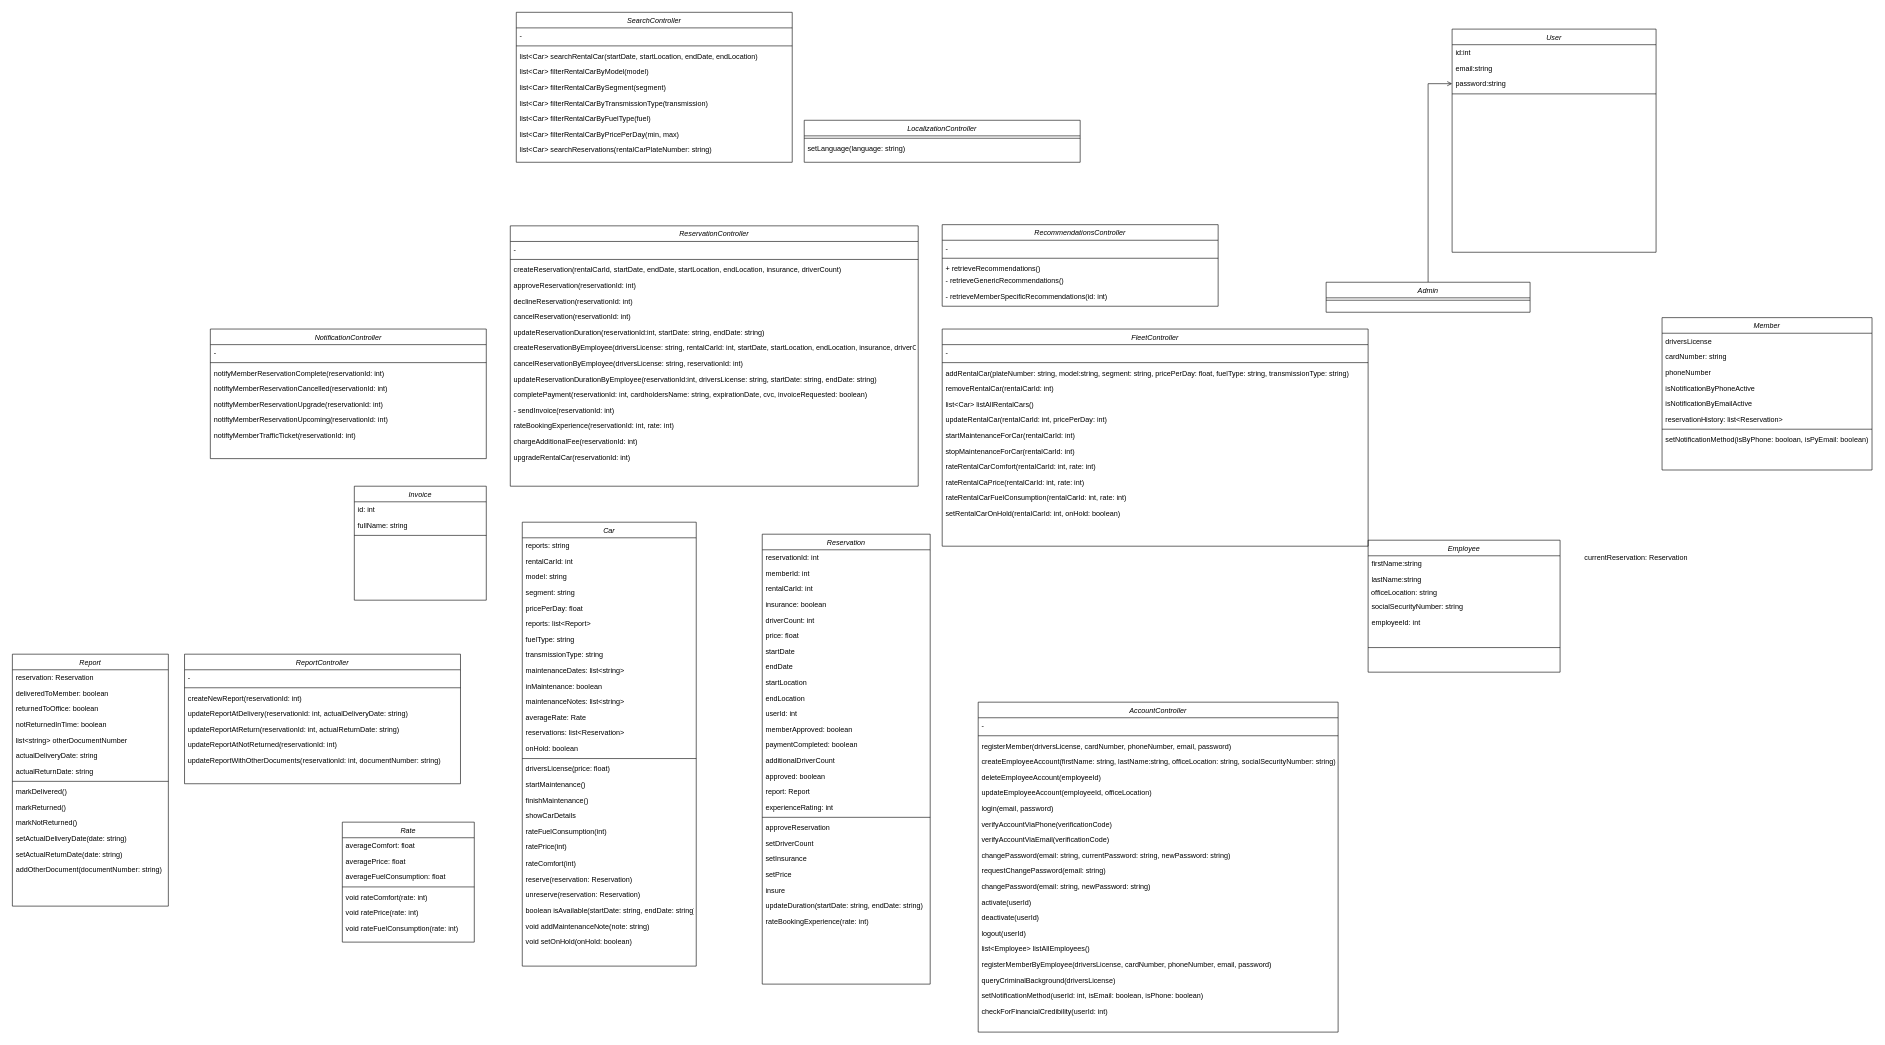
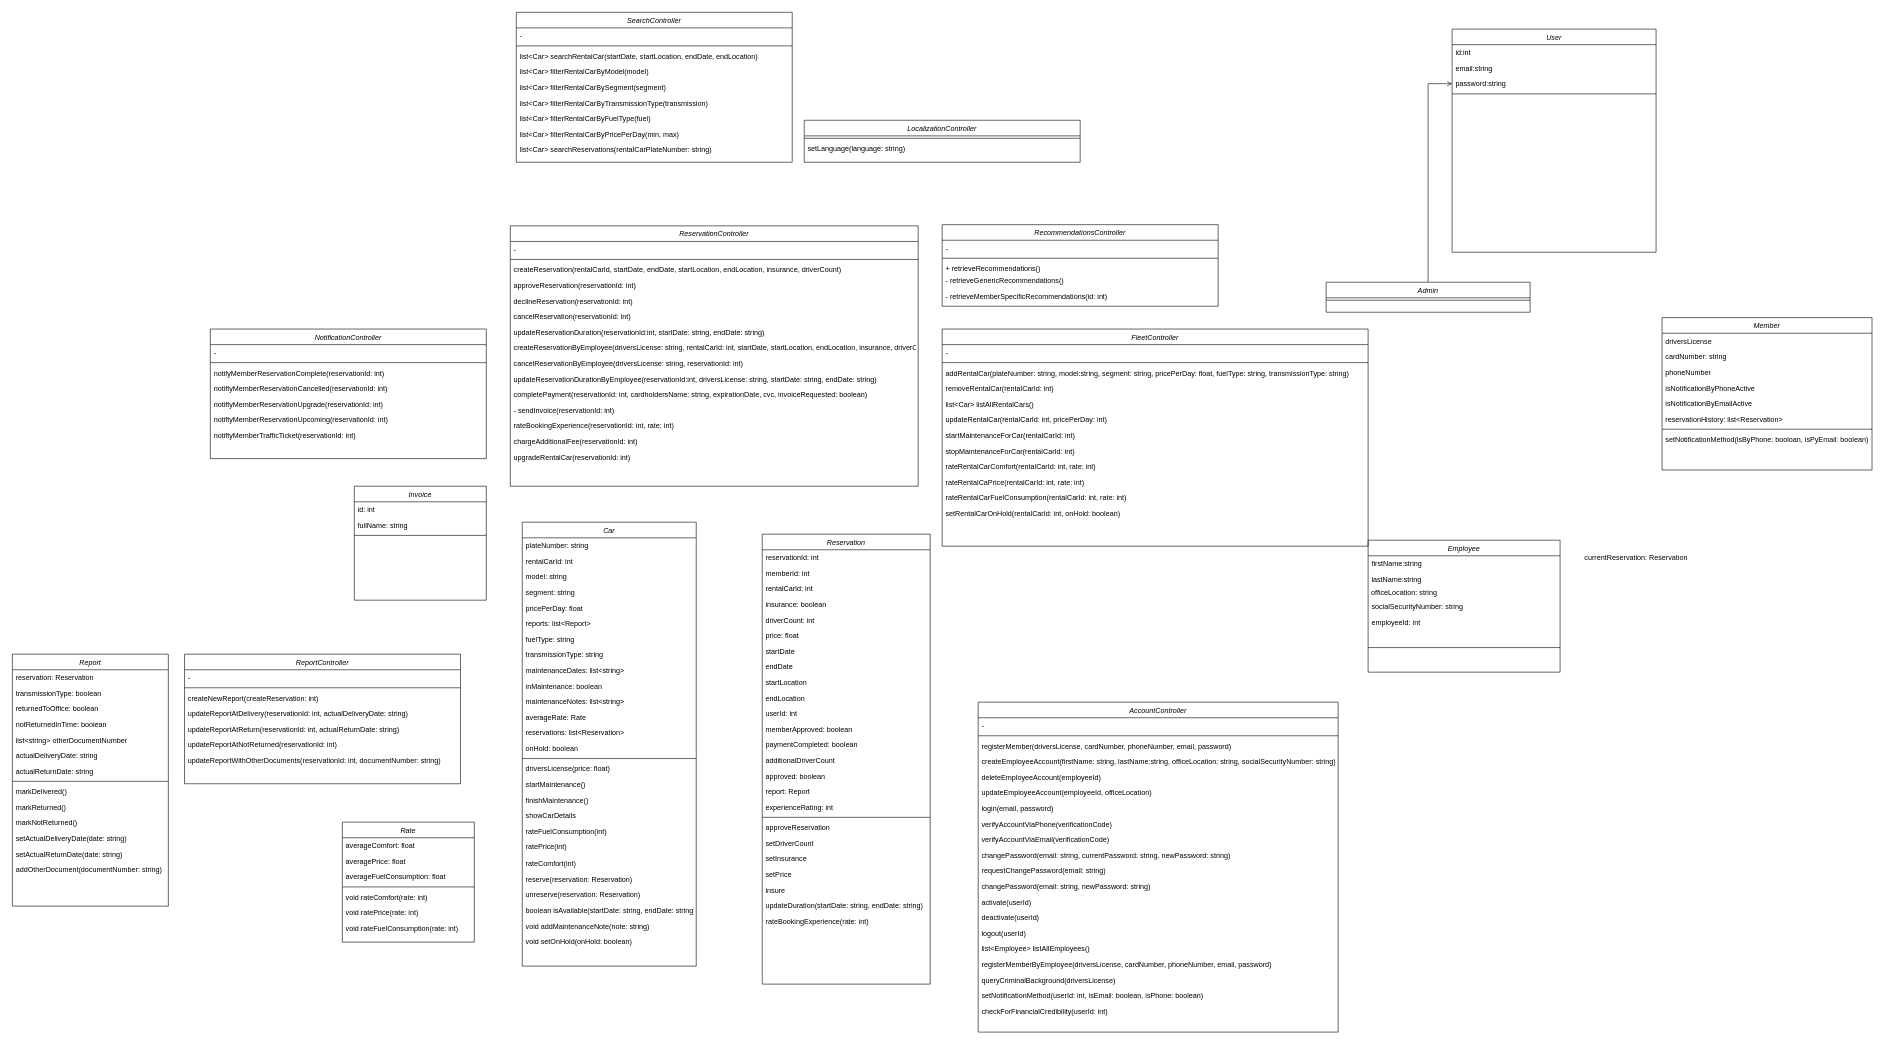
- <mxCell id="40" value="reports: string" style="text;strokeColor=none;fillColor=none;align=left;verticalAlign=top;spacingLeft=4;spacingRight=4;overflow=hidden;rotatable=0;points=[[0,0.5],[1,0.5]];portConstraint=eastwest;" vertex="1" parent="39"><mxGeometry y="26" width="290" height="26" as="geometry" /></mxCell>
+ <mxCell id="40" value="plateNumber: string" style="text;strokeColor=none;fillColor=none;align=left;verticalAlign=top;spacingLeft=4;spacingRight=4;overflow=hidden;rotatable=0;points=[[0,0.5],[1,0.5]];portConstraint=eastwest;" vertex="1" parent="39"><mxGeometry y="26" width="290" height="26" as="geometry" /></mxCell>
- <mxCell id="104" value="deliveredToMember: boolean" style="text;align=left;verticalAlign=top;spacingLeft=4;spacingRight=4;overflow=hidden;rotatable=0;points=[[0,0.5],[1,0.5]];portConstraint=eastwest;rounded=0;shadow=0;html=0;" vertex="1" parent="102"><mxGeometry y="52" width="260" height="26" as="geometry" /></mxCell>
+ <mxCell id="104" value="transmissionType: boolean" style="text;align=left;verticalAlign=top;spacingLeft=4;spacingRight=4;overflow=hidden;rotatable=0;points=[[0,0.5],[1,0.5]];portConstraint=eastwest;rounded=0;shadow=0;html=0;" vertex="1" parent="102"><mxGeometry y="52" width="260" height="26" as="geometry" /></mxCell>
- <mxCell id="97" value="createNewReport(reservationId: int)" style="text;strokeColor=none;fillColor=none;align=left;verticalAlign=top;spacingLeft=4;spacingRight=4;overflow=hidden;rotatable=0;points=[[0,0.5],[1,0.5]];portConstraint=eastwest;" vertex="1" parent="94"><mxGeometry y="60" width="460" height="26" as="geometry" /></mxCell>
+ <mxCell id="97" value="createNewReport(createReservation: int)" style="text;strokeColor=none;fillColor=none;align=left;verticalAlign=top;spacingLeft=4;spacingRight=4;overflow=hidden;rotatable=0;points=[[0,0.5],[1,0.5]];portConstraint=eastwest;" vertex="1" parent="94"><mxGeometry y="60" width="460" height="26" as="geometry" /></mxCell>
